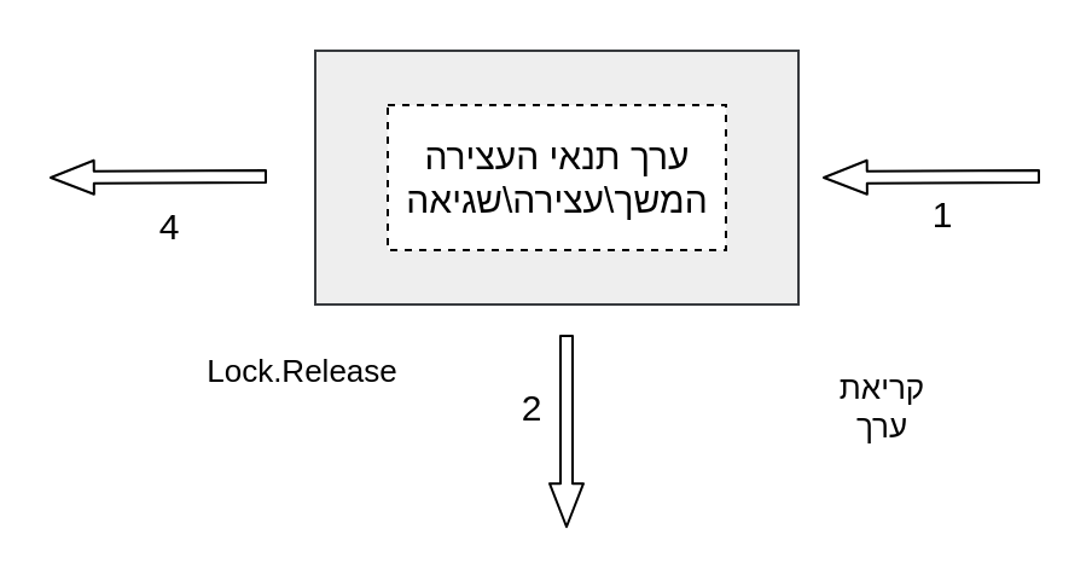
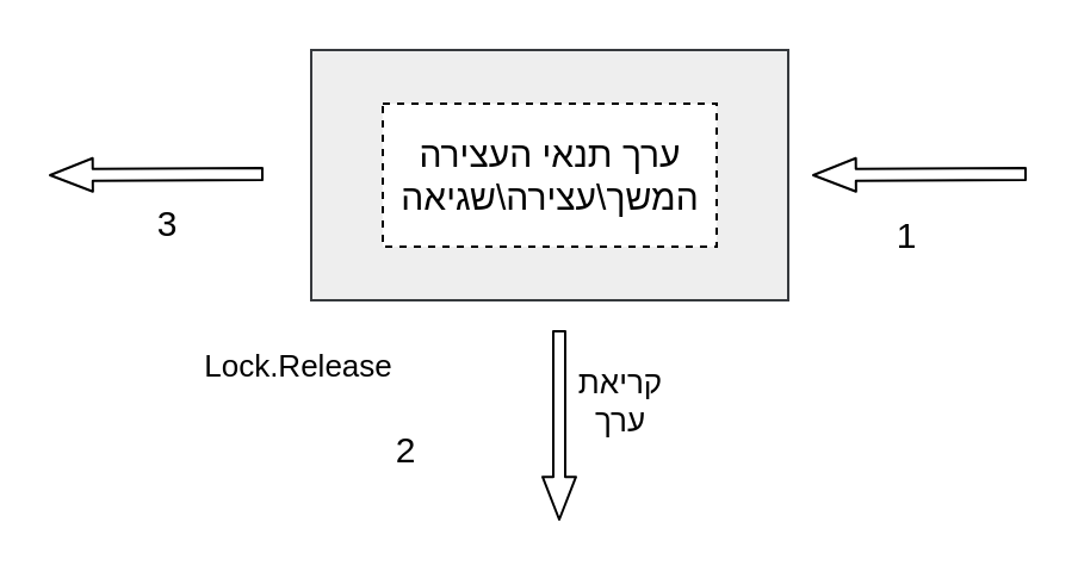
- <mxCell id="10" value="&lt;font style=&quot;font-size: 15px&quot;&gt;1&lt;/font&gt;" style="text;html=1;strokeColor=none;fillColor=none;align=center;verticalAlign=middle;whiteSpace=wrap;rounded=0;fontColor=#000000;" vertex="1" parent="1"><mxGeometry x="370" y="78" width="40" height="20" as="geometry" /></mxCell>
+ <mxCell id="10" value="&lt;font style=&quot;font-size: 15px&quot;&gt;1&lt;/font&gt;" style="text;html=1;strokeColor=none;fillColor=none;align=center;verticalAlign=middle;whiteSpace=wrap;rounded=0;fontColor=#000000;" vertex="1" parent="1"><mxGeometry x="360" y="88" width="40" height="20" as="geometry" /></mxCell>
- <mxCell id="12" value="&lt;span style=&quot;font-size: 15px&quot;&gt;4&lt;/span&gt;" style="text;html=1;strokeColor=none;fillColor=none;align=center;verticalAlign=middle;whiteSpace=wrap;rounded=0;fontColor=#000000;" vertex="1" parent="1"><mxGeometry x="50" y="83" width="40" height="20" as="geometry" /></mxCell>
+ <mxCell id="12" value="&lt;span style=&quot;font-size: 15px&quot;&gt;3&lt;/span&gt;" style="text;html=1;strokeColor=none;fillColor=none;align=center;verticalAlign=middle;whiteSpace=wrap;rounded=0;fontColor=#000000;" vertex="1" parent="1"><mxGeometry x="50" y="83" width="40" height="20" as="geometry" /></mxCell>
- <mxCell id="11" value="&lt;font style=&quot;font-size: 15px&quot;&gt;2&lt;/font&gt;" style="text;html=1;strokeColor=none;fillColor=none;align=center;verticalAlign=middle;whiteSpace=wrap;rounded=0;fontColor=#000000;" vertex="1" parent="1"><mxGeometry x="200" y="158" width="40" height="20" as="geometry" /></mxCell>
+ <mxCell id="11" value="&lt;font style=&quot;font-size: 15px&quot;&gt;2&lt;/font&gt;" style="text;html=1;strokeColor=none;fillColor=none;align=center;verticalAlign=middle;whiteSpace=wrap;rounded=0;fontColor=#000000;" vertex="1" parent="1"><mxGeometry x="150" y="178" width="40" height="20" as="geometry" /></mxCell>
- <mxCell id="9" value="&lt;span style=&quot;font-size: 13px&quot;&gt;קריאת&lt;br&gt;ערך&lt;br&gt;&lt;/span&gt;" style="text;html=1;strokeColor=none;fillColor=none;align=center;verticalAlign=middle;whiteSpace=wrap;rounded=0;fontColor=#000000;" vertex="1" parent="1"><mxGeometry x="345" y="158" width="40" height="20" as="geometry" /></mxCell>
+ <mxCell id="9" value="&lt;span style=&quot;font-size: 13px&quot;&gt;קריאת&lt;br&gt;ערך&lt;br&gt;&lt;/span&gt;" style="text;html=1;strokeColor=none;fillColor=none;align=center;verticalAlign=middle;whiteSpace=wrap;rounded=0;fontColor=#000000;" vertex="1" parent="1"><mxGeometry x="240" y="158" width="40" height="20" as="geometry" /></mxCell>
